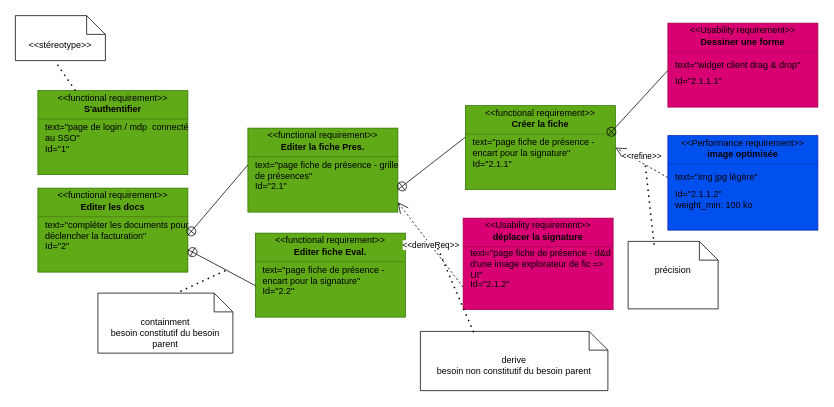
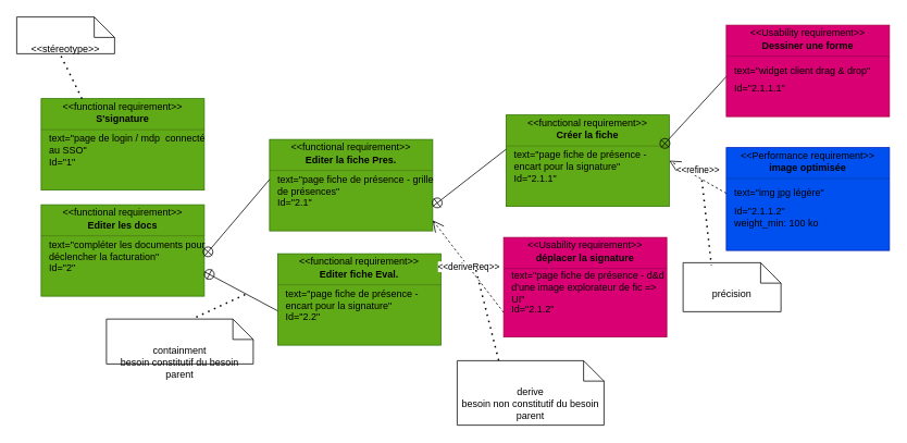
- <mxCell id="16" value="&amp;lt;&amp;lt;stéreotype&amp;gt;&amp;gt;" style="shape=note2;boundedLbl=1;whiteSpace=wrap;html=1;size=25;verticalAlign=top;align=center;" vertex="1" parent="1"><mxGeometry x="20" y="20" width="120" height="60" as="geometry" /></mxCell>
+ <mxCell id="16" value="&amp;lt;&amp;lt;stéreotype&amp;gt;&amp;gt;" style="shape=note2;boundedLbl=1;whiteSpace=wrap;html=1;size=25;verticalAlign=top;align=center;" vertex="1" parent="1"><mxGeometry x="20" y="20" width="120" height="45" as="geometry" /></mxCell>
- <mxCell id="4" value="S'authentifier" style="html=1;align=center;spacing=0;verticalAlign=middle;strokeColor=none;fillColor=none;whiteSpace=wrap;fontStyle=1" vertex="1" parent="2"><mxGeometry y="16" width="200" height="18" as="geometry" /></mxCell>
+ <mxCell id="4" value="S'signature" style="html=1;align=center;spacing=0;verticalAlign=middle;strokeColor=none;fillColor=none;whiteSpace=wrap;fontStyle=1" vertex="1" parent="2"><mxGeometry y="16" width="200" height="18" as="geometry" /></mxCell>
- <mxCell id="68" value="précision" style="shape=note2;boundedLbl=1;whiteSpace=wrap;html=1;size=25;verticalAlign=top;align=center;" vertex="1" parent="1"><mxGeometry x="837" y="321" width="120" height="90" as="geometry" /></mxCell>
+ <mxCell id="68" value="précision" style="shape=note2;boundedLbl=1;whiteSpace=wrap;html=1;size=25;verticalAlign=top;align=center;" vertex="1" parent="1"><mxGeometry x="837" y="321" width="120" height="60" as="geometry" /></mxCell>
- <mxCell id="41" value="&lt;div&gt;containment&lt;/div&gt;&lt;div&gt;besoin constitutif du besoin parent&lt;/div&gt;" style="shape=note2;boundedLbl=1;whiteSpace=wrap;html=1;size=25;verticalAlign=top;align=center;" vertex="1" parent="1"><mxGeometry x="130" y="390" width="180" height="80" as="geometry" /></mxCell>
+ <mxCell id="41" value="&lt;div&gt;containment&lt;/div&gt;&lt;div&gt;besoin constitutif du besoin parent&lt;/div&gt;" style="shape=note2;boundedLbl=1;whiteSpace=wrap;html=1;size=25;verticalAlign=top;align=center;" vertex="1" parent="1"><mxGeometry x="130" y="390" width="180" height="55" as="geometry" /></mxCell>
- <mxCell id="70" value="derive&lt;div&gt;besoin non constitutif du besoin parent&lt;/div&gt;" style="shape=note2;boundedLbl=1;whiteSpace=wrap;html=1;size=25;verticalAlign=top;align=center;" vertex="1" parent="1"><mxGeometry x="560" y="441" width="250" height="79" as="geometry" /></mxCell>
+ <mxCell id="70" value="derive&lt;div&gt;besoin non constitutif du besoin parent&lt;/div&gt;" style="shape=note2;boundedLbl=1;whiteSpace=wrap;html=1;size=25;verticalAlign=top;align=center;" vertex="1" parent="1"><mxGeometry x="560" y="441" width="180" height="79" as="geometry" /></mxCell>
